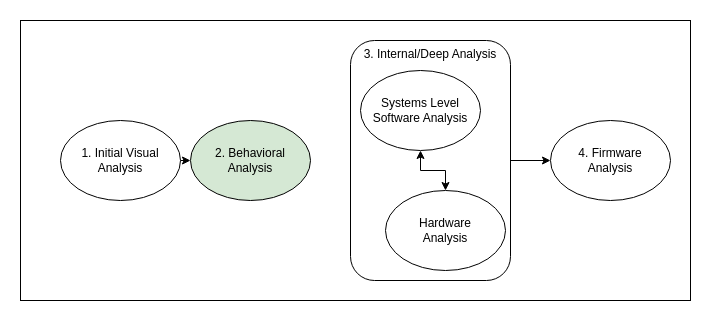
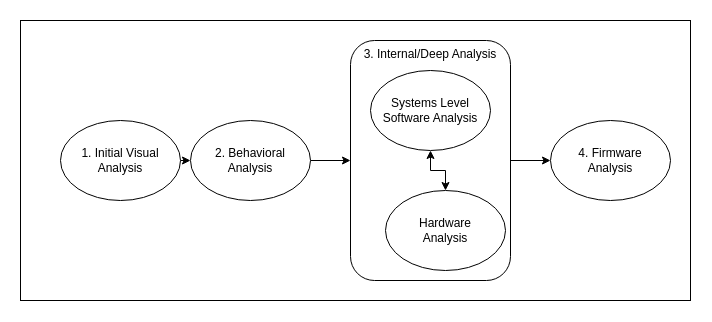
- <mxCell id="10" value="Systems Level&lt;br&gt;Software Analysis" style="ellipse;whiteSpace=wrap;html=1;fontStyle=0;" parent="1" vertex="1"><mxGeometry x="360" y="70" width="120" height="80" as="geometry" /></mxCell>
+ <mxCell id="10" value="Systems Level&lt;br&gt;Software Analysis" style="ellipse;whiteSpace=wrap;html=1;fontStyle=0;" parent="1" vertex="1"><mxGeometry x="370" y="70" width="120" height="80" as="geometry" /></mxCell>
- <mxCell id="8" value="2. Behavioral&lt;br&gt;Analysis" style="ellipse;whiteSpace=wrap;html=1;fontStyle=0;fillColor=#d5e8d4;" parent="1" vertex="1"><mxGeometry x="190" y="120" width="120" height="80" as="geometry" /></mxCell>
+ <mxCell id="8" value="2. Behavioral&lt;br&gt;Analysis" style="ellipse;whiteSpace=wrap;html=1;fontStyle=0;" parent="1" vertex="1"><mxGeometry x="190" y="120" width="120" height="80" as="geometry" /></mxCell>
+ <mxCell id="7" style="edgeStyle=orthogonalEdgeStyle;rounded=0;orthogonalLoop=1;jettySize=auto;html=1;exitX=1;exitY=0.5;exitDx=0;exitDy=0;entryX=0;entryY=0.5;entryDx=0;entryDy=0;" parent="1" source="8" target="4" edge="1"><mxGeometry relative="1" as="geometry" /></mxCell>
